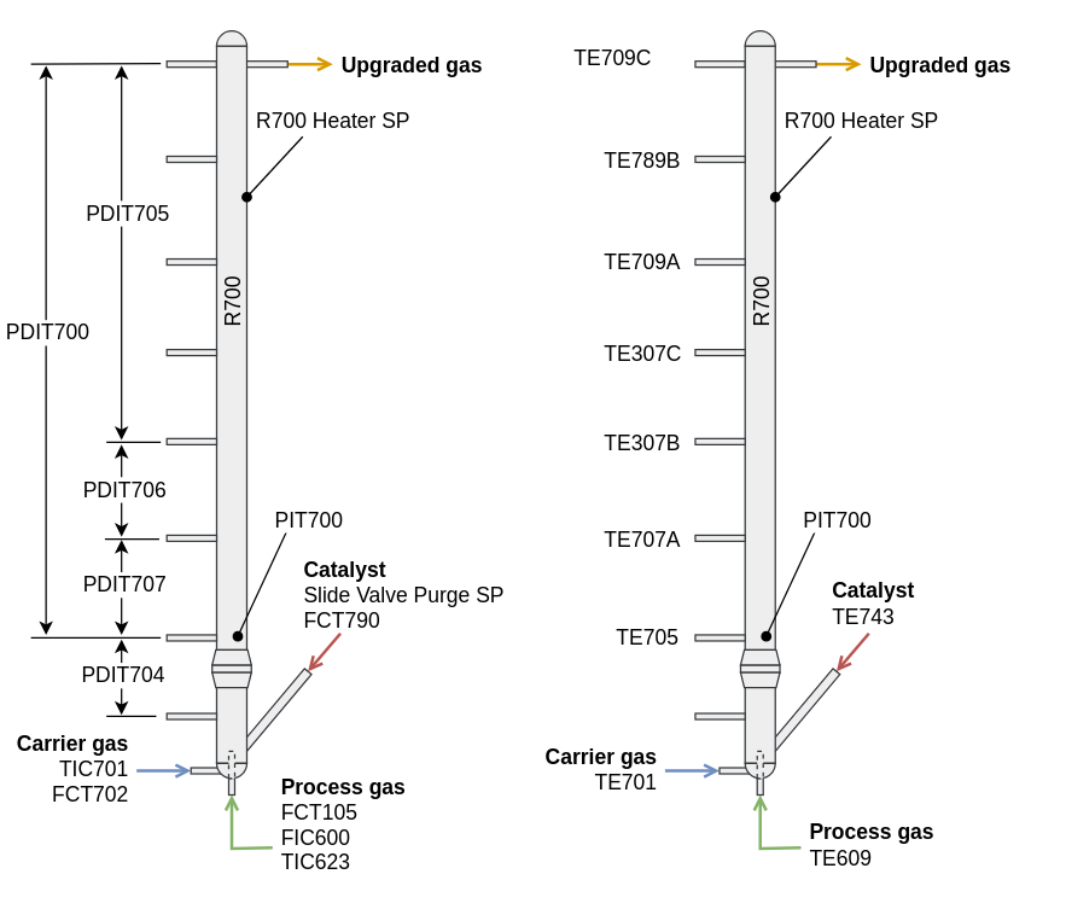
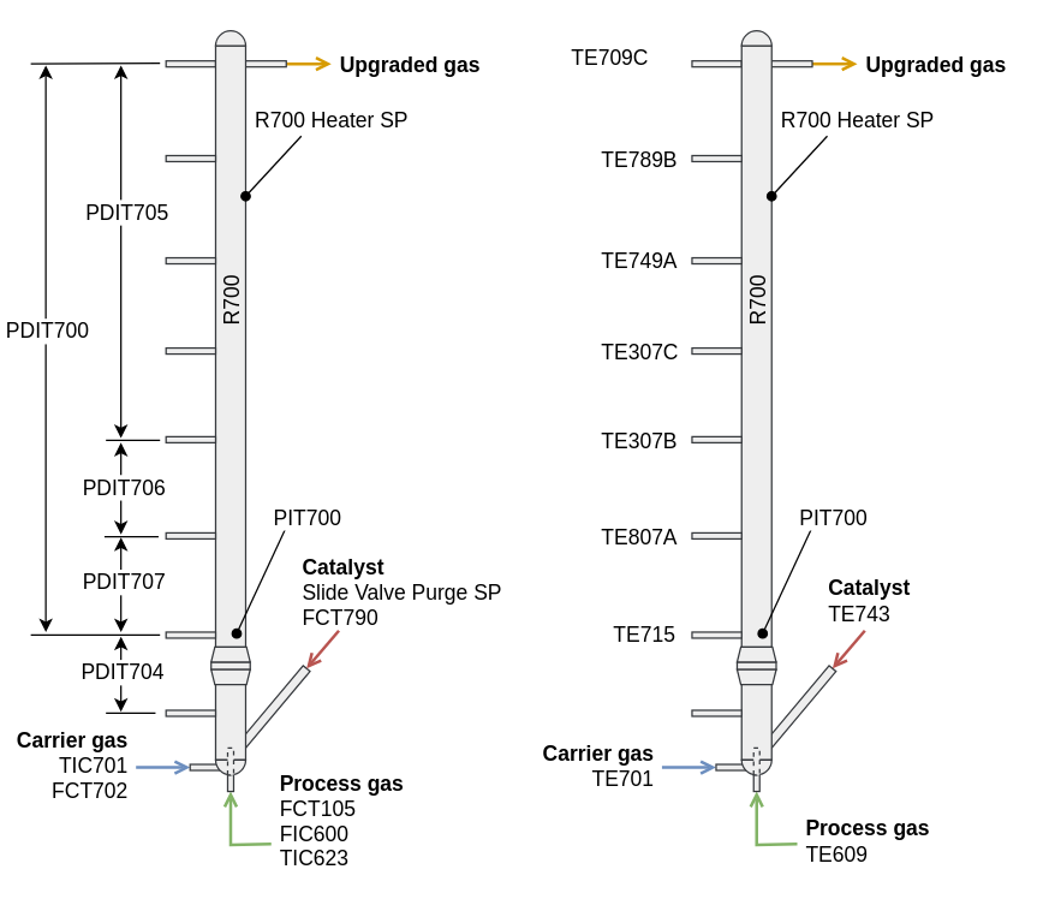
- <mxCell id="83" value="TE709A" style="text;html=1;resizable=0;points=[];autosize=1;align=left;verticalAlign=top;spacingTop=-4;fontSize=14;" parent="1" vertex="1"><mxGeometry x="398" y="162" width="70" height="20" as="geometry" /></mxCell>
+ <mxCell id="83" value="TE749A" style="text;html=1;resizable=0;points=[];autosize=1;align=left;verticalAlign=top;spacingTop=-4;fontSize=14;" parent="1" vertex="1"><mxGeometry x="398" y="162" width="70" height="20" as="geometry" /></mxCell>
- <mxCell id="86" value="TE707A" style="text;html=1;resizable=0;points=[];autosize=1;align=left;verticalAlign=top;spacingTop=-4;fontSize=14;" parent="1" vertex="1"><mxGeometry x="398" y="346" width="70" height="20" as="geometry" /></mxCell>
+ <mxCell id="86" value="TE807A" style="text;html=1;resizable=0;points=[];autosize=1;align=left;verticalAlign=top;spacingTop=-4;fontSize=14;" parent="1" vertex="1"><mxGeometry x="398" y="346" width="70" height="20" as="geometry" /></mxCell>
- <mxCell id="87" value="TE705&lt;br&gt;" style="text;html=1;resizable=0;points=[];autosize=1;align=left;verticalAlign=top;spacingTop=-4;fontSize=14;" parent="1" vertex="1"><mxGeometry x="406" y="411" width="60" height="20" as="geometry" /></mxCell>
+ <mxCell id="87" value="TE715&lt;br&gt;" style="text;html=1;resizable=0;points=[];autosize=1;align=left;verticalAlign=top;spacingTop=-4;fontSize=14;" parent="1" vertex="1"><mxGeometry x="406" y="411" width="60" height="20" as="geometry" /></mxCell>
